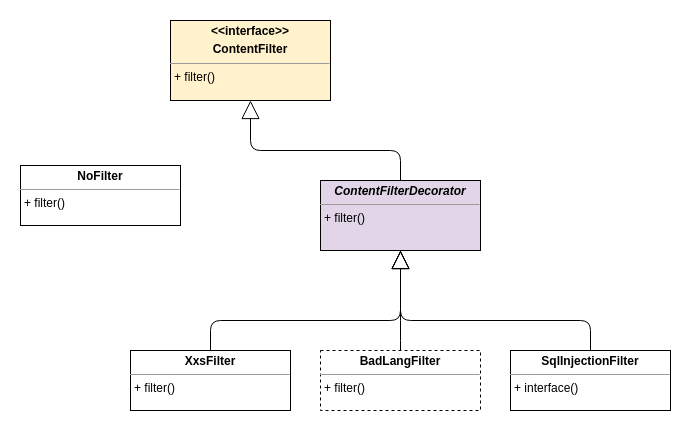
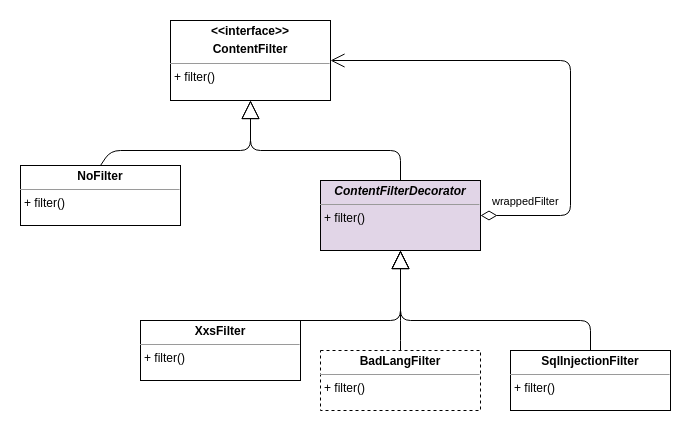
- <mxCell id="2" value="&lt;p style=&quot;margin: 0px ; margin-top: 4px ; text-align: center&quot;&gt;&lt;b&gt;&amp;lt;&amp;lt;interface&amp;gt;&amp;gt;&lt;/b&gt;&lt;/p&gt;&lt;p style=&quot;margin: 0px ; margin-top: 4px ; text-align: center&quot;&gt;&lt;b&gt;ContentFilter&lt;/b&gt;&lt;/p&gt;&lt;hr size=&quot;1&quot;&gt;&lt;p style=&quot;margin: 0px ; margin-left: 4px&quot;&gt;+ filter()&lt;/p&gt;" style="verticalAlign=top;align=left;overflow=fill;fontSize=12;fontFamily=Helvetica;html=1;fillColor=#fff2cc;" parent="1" vertex="1"><mxGeometry x="170" y="20" width="160" height="80" as="geometry" /></mxCell>
+ <mxCell id="2" value="&lt;p style=&quot;margin: 0px ; margin-top: 4px ; text-align: center&quot;&gt;&lt;b&gt;&amp;lt;&amp;lt;interface&amp;gt;&amp;gt;&lt;/b&gt;&lt;/p&gt;&lt;p style=&quot;margin: 0px ; margin-top: 4px ; text-align: center&quot;&gt;&lt;b&gt;ContentFilter&lt;/b&gt;&lt;/p&gt;&lt;hr size=&quot;1&quot;&gt;&lt;p style=&quot;margin: 0px ; margin-left: 4px&quot;&gt;+ filter()&lt;/p&gt;" style="verticalAlign=top;align=left;overflow=fill;fontSize=12;fontFamily=Helvetica;html=1;" parent="1" vertex="1"><mxGeometry x="170" y="20" width="160" height="80" as="geometry" /></mxCell>
+ <mxCell id="13" value="wrappedFilter" style="endArrow=open;html=1;endSize=12;startArrow=diamondThin;startSize=14;startFill=0;edgeStyle=orthogonalEdgeStyle;align=left;verticalAlign=bottom;entryX=1;entryY=0.5;entryDx=0;entryDy=0;exitX=1;exitY=0.5;exitDx=0;exitDy=0;" parent="1" source="4" target="2" edge="1"><mxGeometry x="-0.959" y="5" relative="1" as="geometry"><mxPoint x="300" y="240" as="sourcePoint" /><mxPoint x="460" y="240" as="targetPoint" /><Array as="points"><mxPoint x="570" y="215" /><mxPoint x="570" y="60" /></Array><mxPoint as="offset" /></mxGeometry></mxCell>
+ <mxCell id="11" value="" style="endArrow=block;endSize=16;endFill=0;html=1;entryX=0.5;entryY=1;entryDx=0;entryDy=0;exitX=0.5;exitY=0;exitDx=0;exitDy=0;" parent="1" source="3" target="2" edge="1"><mxGeometry x="-0.454" y="31" width="160" relative="1" as="geometry"><mxPoint x="110" y="180" as="sourcePoint" /><mxPoint x="300" y="100" as="targetPoint" /><Array as="points"><mxPoint x="110" y="150" /><mxPoint x="250" y="150" /></Array><mxPoint y="1" as="offset" /></mxGeometry></mxCell>
- <mxCell id="7" value="&lt;p style=&quot;margin: 0px ; margin-top: 4px ; text-align: center&quot;&gt;&lt;b&gt;SqlInjectionFilter&lt;/b&gt;&lt;/p&gt;&lt;hr size=&quot;1&quot;&gt;&lt;p style=&quot;margin: 0px ; margin-left: 4px&quot;&gt;+ interface()&lt;/p&gt;" style="verticalAlign=top;align=left;overflow=fill;fontSize=12;fontFamily=Helvetica;html=1;" parent="1" vertex="1"><mxGeometry x="510" y="350" width="160" height="60" as="geometry" /></mxCell>
+ <mxCell id="7" value="&lt;p style=&quot;margin: 0px ; margin-top: 4px ; text-align: center&quot;&gt;&lt;b&gt;SqlInjectionFilter&lt;/b&gt;&lt;/p&gt;&lt;hr size=&quot;1&quot;&gt;&lt;p style=&quot;margin: 0px ; margin-left: 4px&quot;&gt;+ filter()&lt;/p&gt;" style="verticalAlign=top;align=left;overflow=fill;fontSize=12;fontFamily=Helvetica;html=1;" parent="1" vertex="1"><mxGeometry x="510" y="350" width="160" height="60" as="geometry" /></mxCell>
- <mxCell id="5" value="&lt;p style=&quot;margin: 0px ; margin-top: 4px ; text-align: center&quot;&gt;&lt;b&gt;XxsFilter&lt;/b&gt;&lt;/p&gt;&lt;hr size=&quot;1&quot;&gt;&lt;p style=&quot;margin: 0px ; margin-left: 4px&quot;&gt;+ filter()&lt;/p&gt;" style="verticalAlign=top;align=left;overflow=fill;fontSize=12;fontFamily=Helvetica;html=1;" parent="1" vertex="1"><mxGeometry x="130" y="350" width="160" height="60" as="geometry" /></mxCell>
+ <mxCell id="5" value="&lt;p style=&quot;margin: 0px ; margin-top: 4px ; text-align: center&quot;&gt;&lt;b&gt;XxsFilter&lt;/b&gt;&lt;/p&gt;&lt;hr size=&quot;1&quot;&gt;&lt;p style=&quot;margin: 0px ; margin-left: 4px&quot;&gt;+ filter()&lt;/p&gt;" style="verticalAlign=top;align=left;overflow=fill;fontSize=12;fontFamily=Helvetica;html=1;" parent="1" vertex="1"><mxGeometry x="140" y="320" width="160" height="60" as="geometry" /></mxCell>
